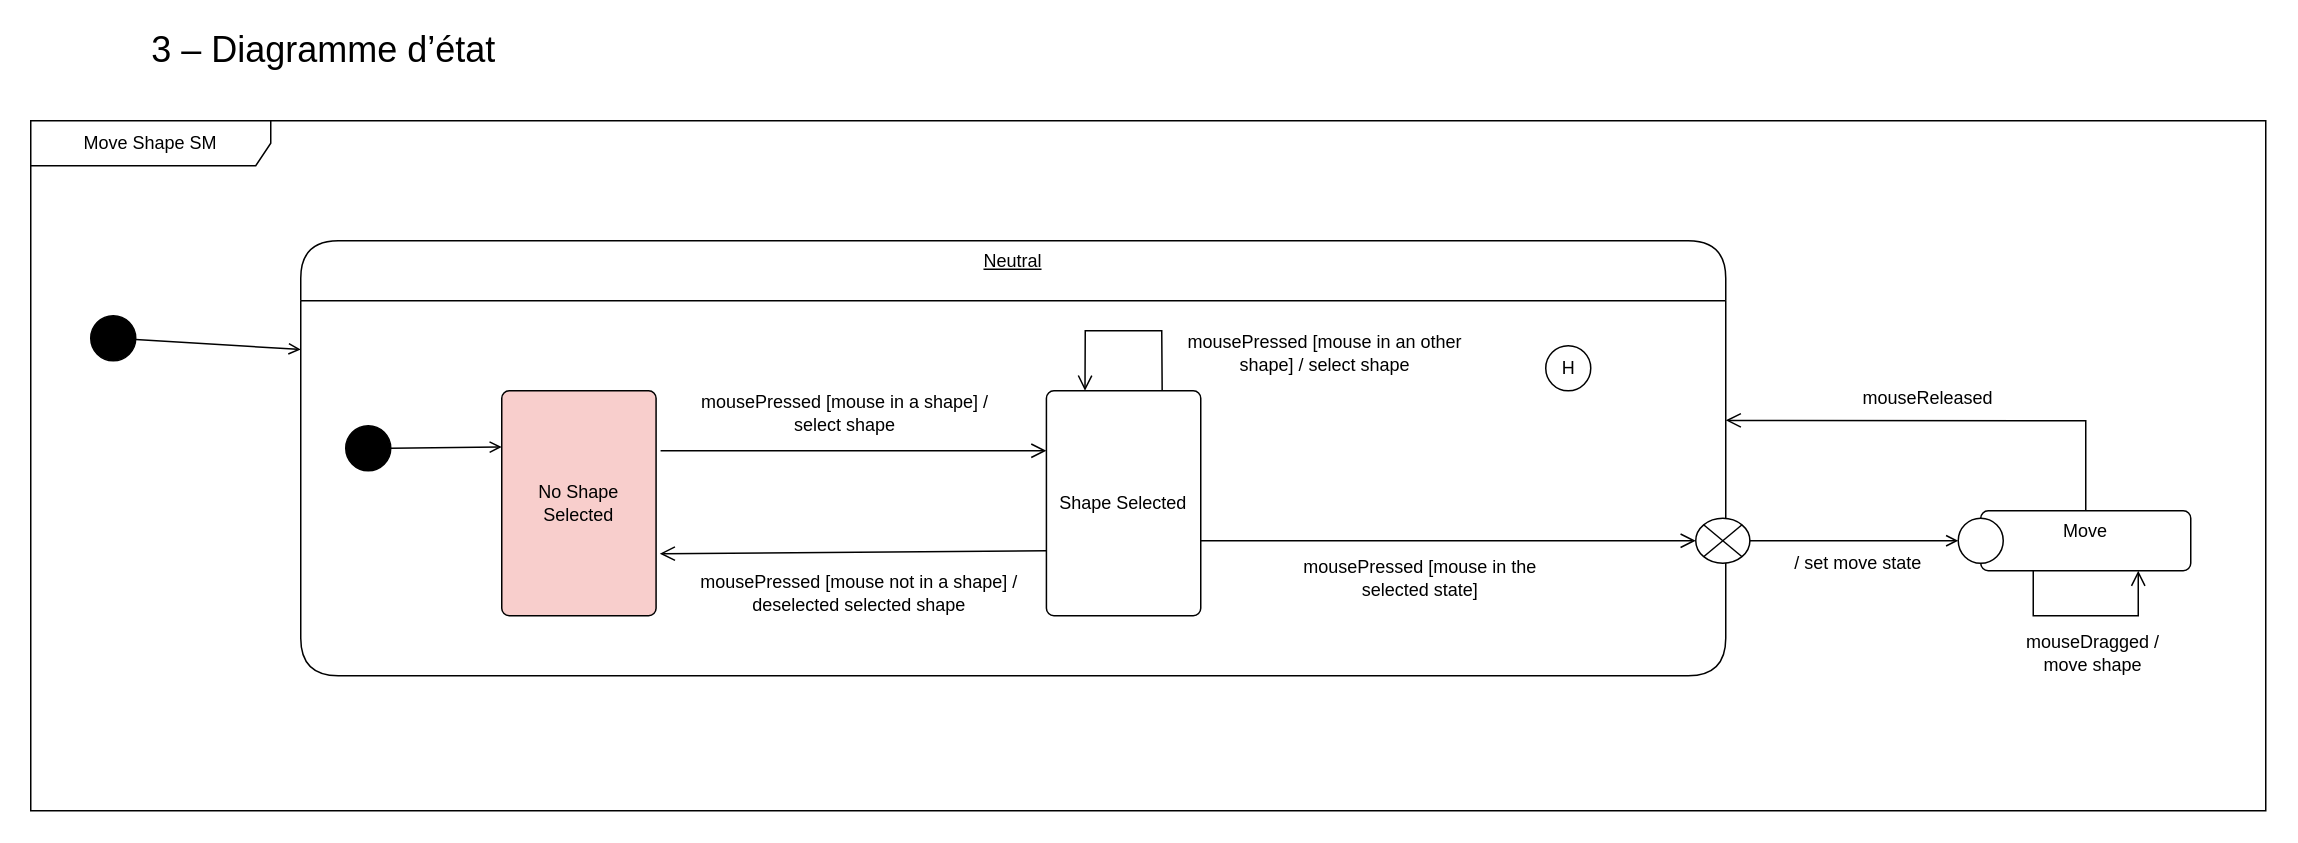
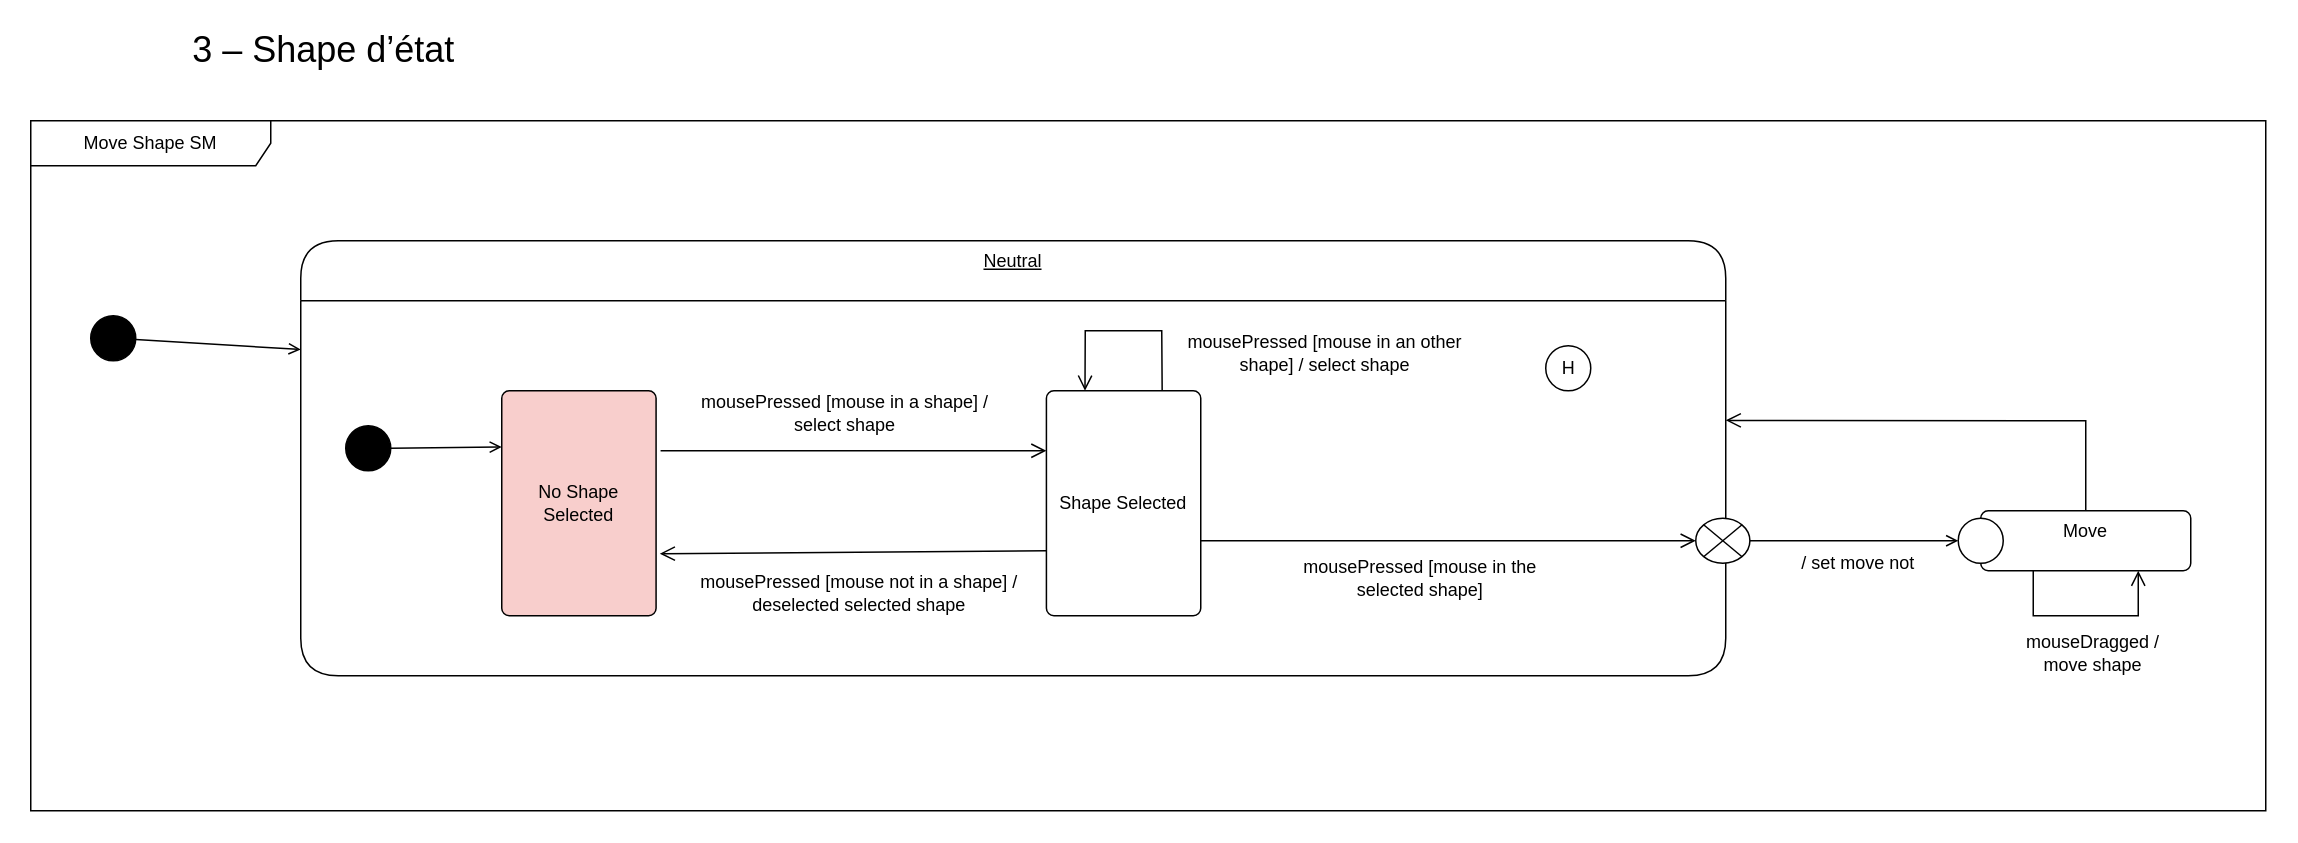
- <mxCell id="29" value="&lt;span style=&quot;line-height: 107%; font-family: Aptos, sans-serif;&quot;&gt;&lt;font style=&quot;font-size: 24px;&quot;&gt;3 – Diagramme d’état&lt;/font&gt;&lt;/span&gt;" style="text;html=1;align=center;verticalAlign=middle;resizable=0;points=[];autosize=1;strokeColor=none;fillColor=none;" parent="1" vertex="1"><mxGeometry x="90" y="20" width="250" height="30" as="geometry" /></mxCell>
+ <mxCell id="29" value="&lt;span style=&quot;line-height: 107%; font-family: Aptos, sans-serif;&quot;&gt;&lt;font style=&quot;font-size: 24px;&quot;&gt;3 – Shape d’état&lt;/font&gt;&lt;/span&gt;" style="text;html=1;align=center;verticalAlign=middle;resizable=0;points=[];autosize=1;strokeColor=none;fillColor=none;" parent="1" vertex="1"><mxGeometry x="90" y="20" width="250" height="30" as="geometry" /></mxCell>
- <mxCell id="27" value="mouseReleased" style="text;strokeColor=none;align=center;fillColor=none;html=1;verticalAlign=middle;whiteSpace=wrap;rounded=0;" parent="2" vertex="1"><mxGeometry x="1210" y="170" width="110" height="30" as="geometry" /></mxCell>
- <mxCell id="28" value="/ set move state" style="text;strokeColor=none;align=center;fillColor=none;html=1;verticalAlign=middle;whiteSpace=wrap;rounded=0;" parent="2" vertex="1"><mxGeometry x="1122.08" y="280" width="192.915" height="30" as="geometry" /></mxCell>
+ <mxCell id="28" value="/ set move not" style="text;strokeColor=none;align=center;fillColor=none;html=1;verticalAlign=middle;whiteSpace=wrap;rounded=0;" parent="2" vertex="1"><mxGeometry x="1122.08" y="280" width="192.915" height="30" as="geometry" /></mxCell>
- <mxCell id="13" value="mousePressed [mouse in the selected state]" style="text;strokeColor=none;align=center;fillColor=none;html=1;verticalAlign=middle;whiteSpace=wrap;rounded=0;" parent="4" vertex="1"><mxGeometry x="650.0" y="170" width="192.915" height="30" as="geometry" /></mxCell>
+ <mxCell id="13" value="mousePressed [mouse in the selected shape]" style="text;strokeColor=none;align=center;fillColor=none;html=1;verticalAlign=middle;whiteSpace=wrap;rounded=0;" parent="4" vertex="1"><mxGeometry x="650.0" y="170" width="192.915" height="30" as="geometry" /></mxCell>
